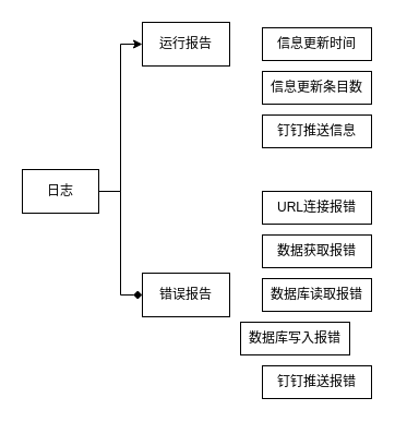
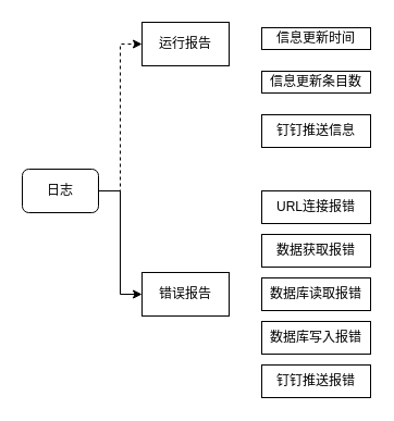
- <mxCell id="7" value="信息更新时间" style="rounded=0;whiteSpace=wrap;html=1;" vertex="1" parent="1"><mxGeometry x="240" y="25" width="100" height="30" as="geometry" /></mxCell>
+ <mxCell id="7" value="信息更新时间" style="rounded=0;whiteSpace=wrap;html=1;" vertex="1" parent="1"><mxGeometry x="240" y="25" width="100" height="20" as="geometry" /></mxCell>
- <mxCell id="8" value="信息更新条目数" style="rounded=0;whiteSpace=wrap;html=1;" vertex="1" parent="1"><mxGeometry x="240" y="65" width="100" height="30" as="geometry" /></mxCell>
+ <mxCell id="8" value="信息更新条目数" style="rounded=0;whiteSpace=wrap;html=1;" vertex="1" parent="1"><mxGeometry x="240" y="65" width="100" height="20" as="geometry" /></mxCell>
- <mxCell id="2" style="edgeStyle=orthogonalEdgeStyle;rounded=0;orthogonalLoop=1;jettySize=auto;html=1;entryX=0;entryY=0.5;entryDx=0;entryDy=0;" edge="1" parent="1" source="4" target="5"><mxGeometry relative="1" as="geometry" /></mxCell>
+ <mxCell id="2" style="edgeStyle=orthogonalEdgeStyle;rounded=0;orthogonalLoop=1;jettySize=auto;html=1;entryX=0;entryY=0.5;entryDx=0;entryDy=0;dashed=1;" edge="1" parent="1" source="4" target="5"><mxGeometry relative="1" as="geometry" /></mxCell>
- <mxCell id="4" value="日志" style="rounded=0;whiteSpace=wrap;html=1;" vertex="1" parent="1"><mxGeometry x="20" y="155" width="70" height="40" as="geometry" /></mxCell>
+ <mxCell id="4" value="日志" style="whiteSpace=wrap;html=1;rounded=1;" vertex="1" parent="1"><mxGeometry x="20" y="155" width="70" height="40" as="geometry" /></mxCell>
- <mxCell id="3" style="edgeStyle=orthogonalEdgeStyle;rounded=0;orthogonalLoop=1;jettySize=auto;html=1;entryX=0;entryY=0.5;entryDx=0;entryDy=0;endArrow=diamond;" edge="1" parent="1" source="4" target="6"><mxGeometry relative="1" as="geometry" /></mxCell>
+ <mxCell id="3" style="edgeStyle=orthogonalEdgeStyle;rounded=0;orthogonalLoop=1;jettySize=auto;html=1;entryX=0;entryY=0.5;entryDx=0;entryDy=0;" edge="1" parent="1" source="4" target="6"><mxGeometry relative="1" as="geometry" /></mxCell>
- <mxCell id="9" value="数据库写入报错" style="rounded=0;whiteSpace=wrap;html=1;" vertex="1" parent="1"><mxGeometry x="220" y="295" width="100" height="30" as="geometry" /></mxCell>
+ <mxCell id="9" value="数据库写入报错" style="rounded=0;whiteSpace=wrap;html=1;" vertex="1" parent="1"><mxGeometry x="240" y="295" width="100" height="30" as="geometry" /></mxCell>
